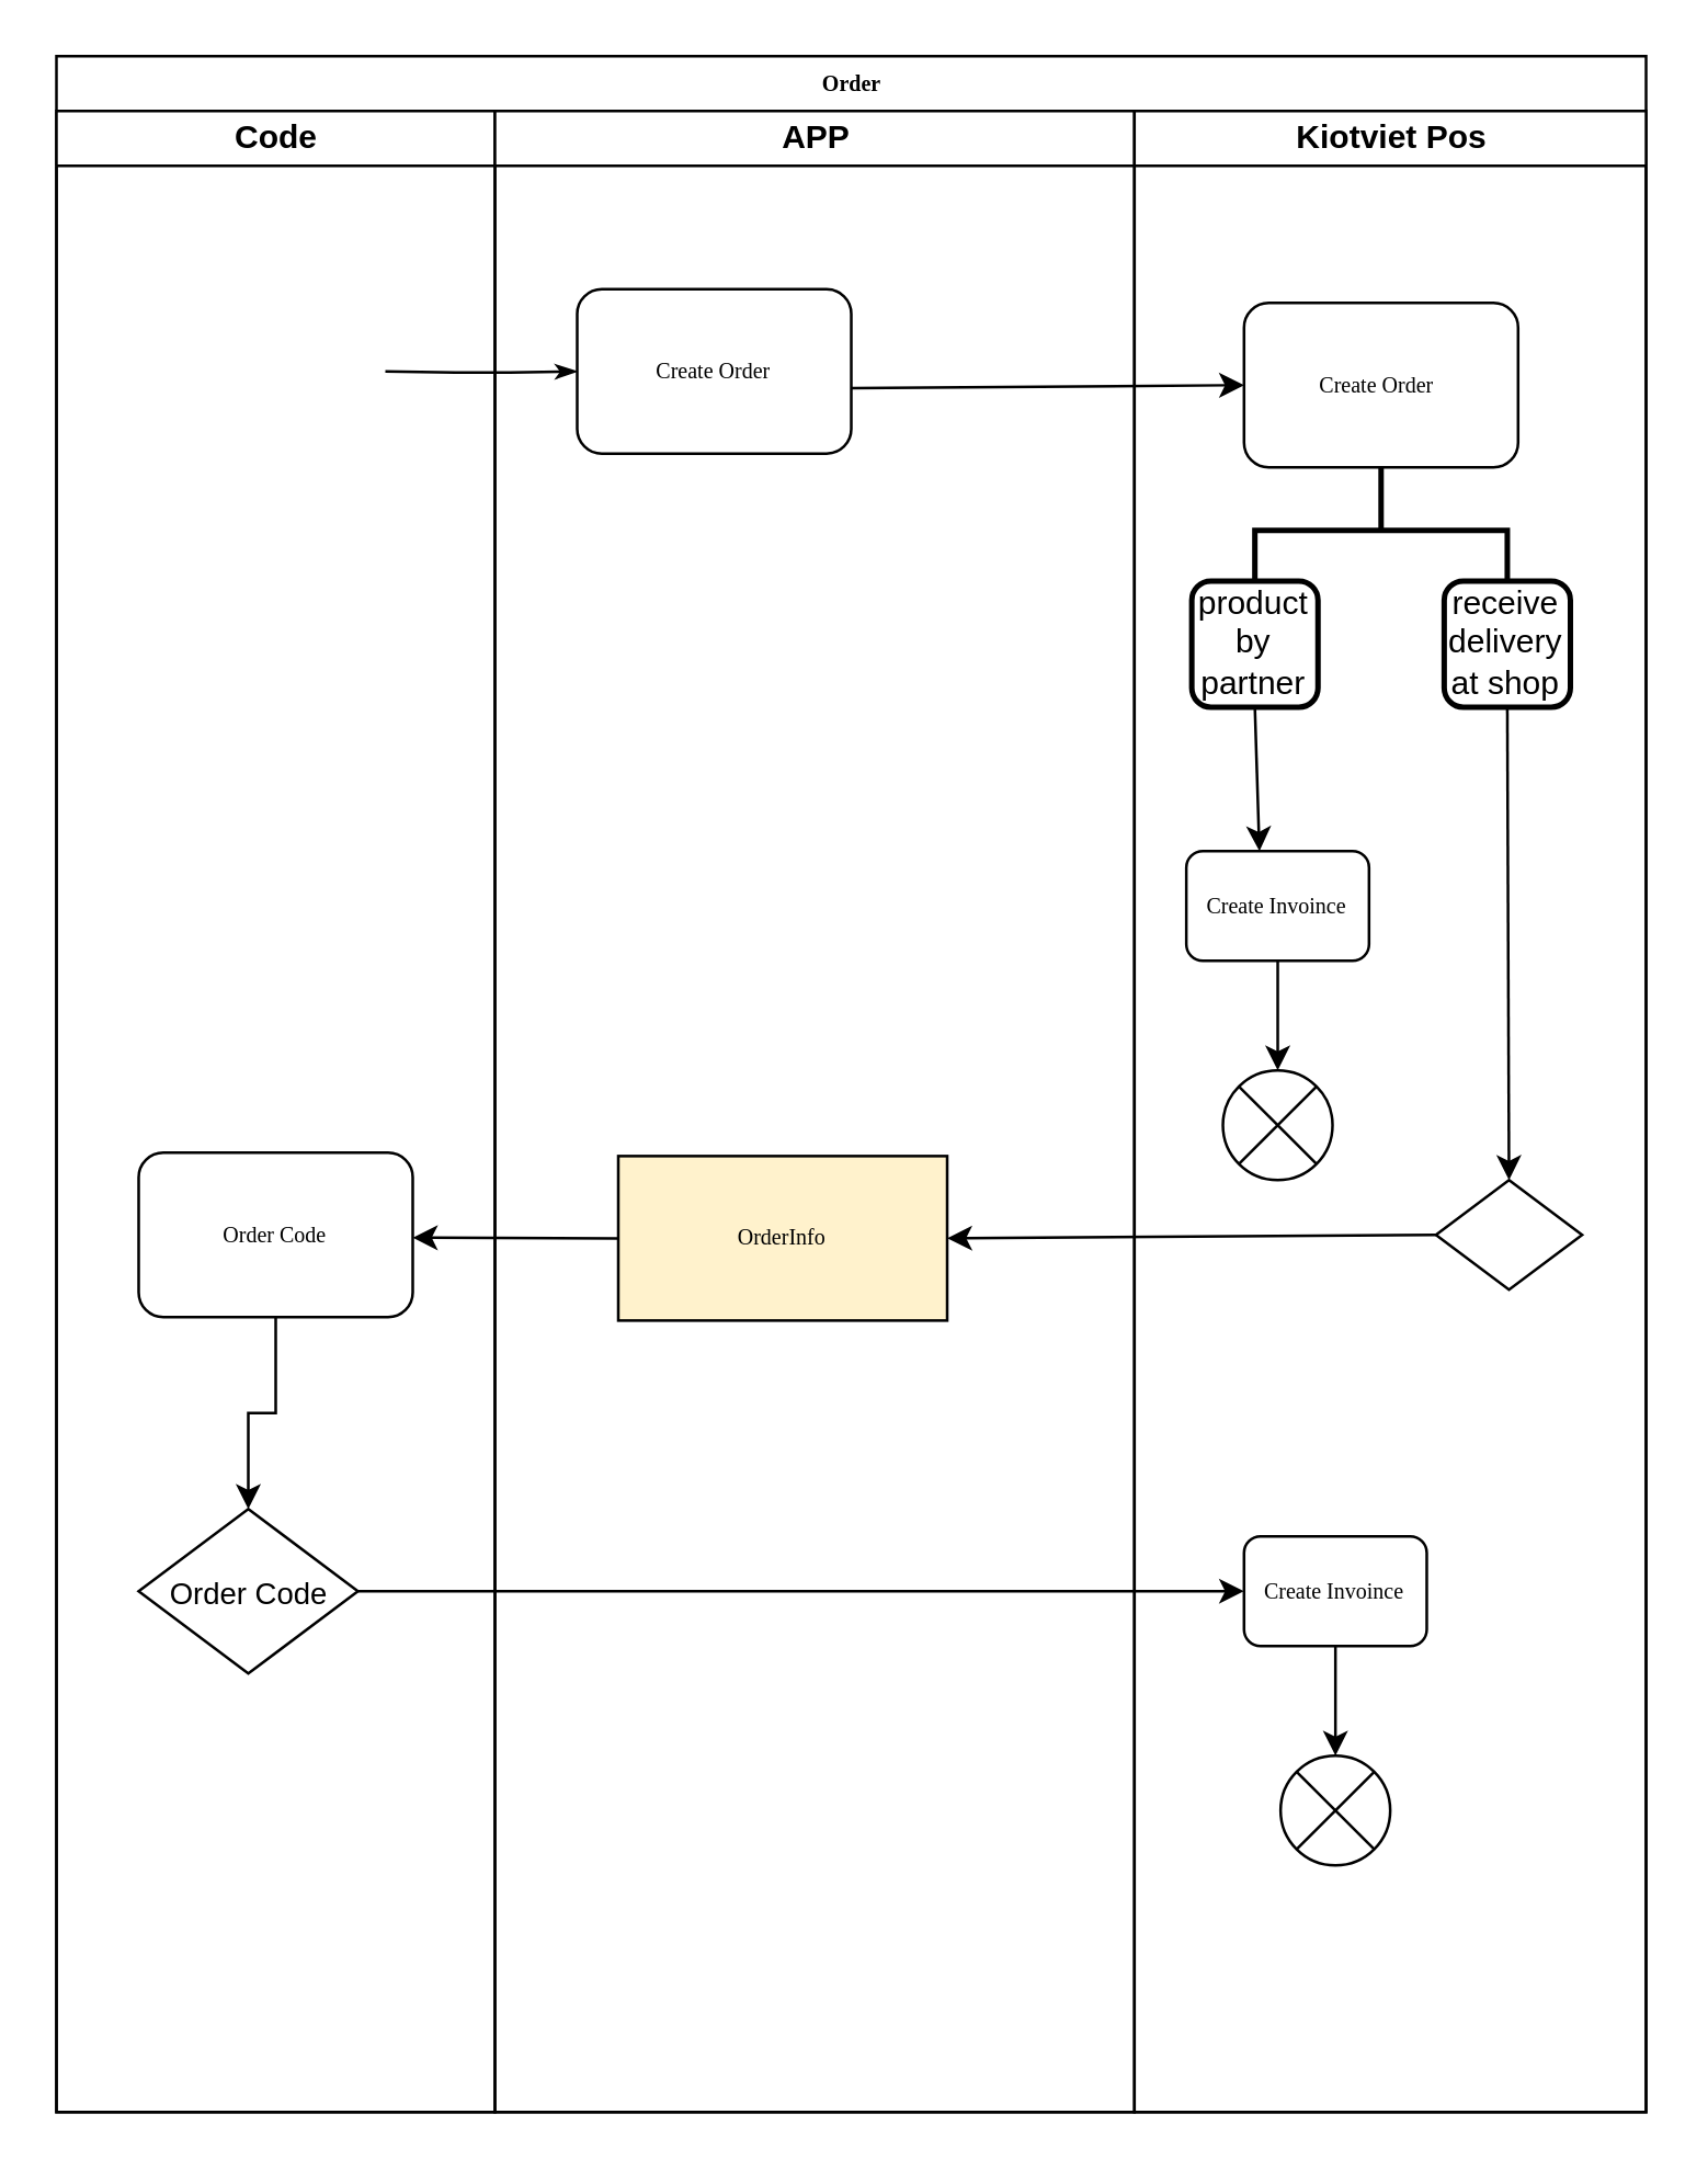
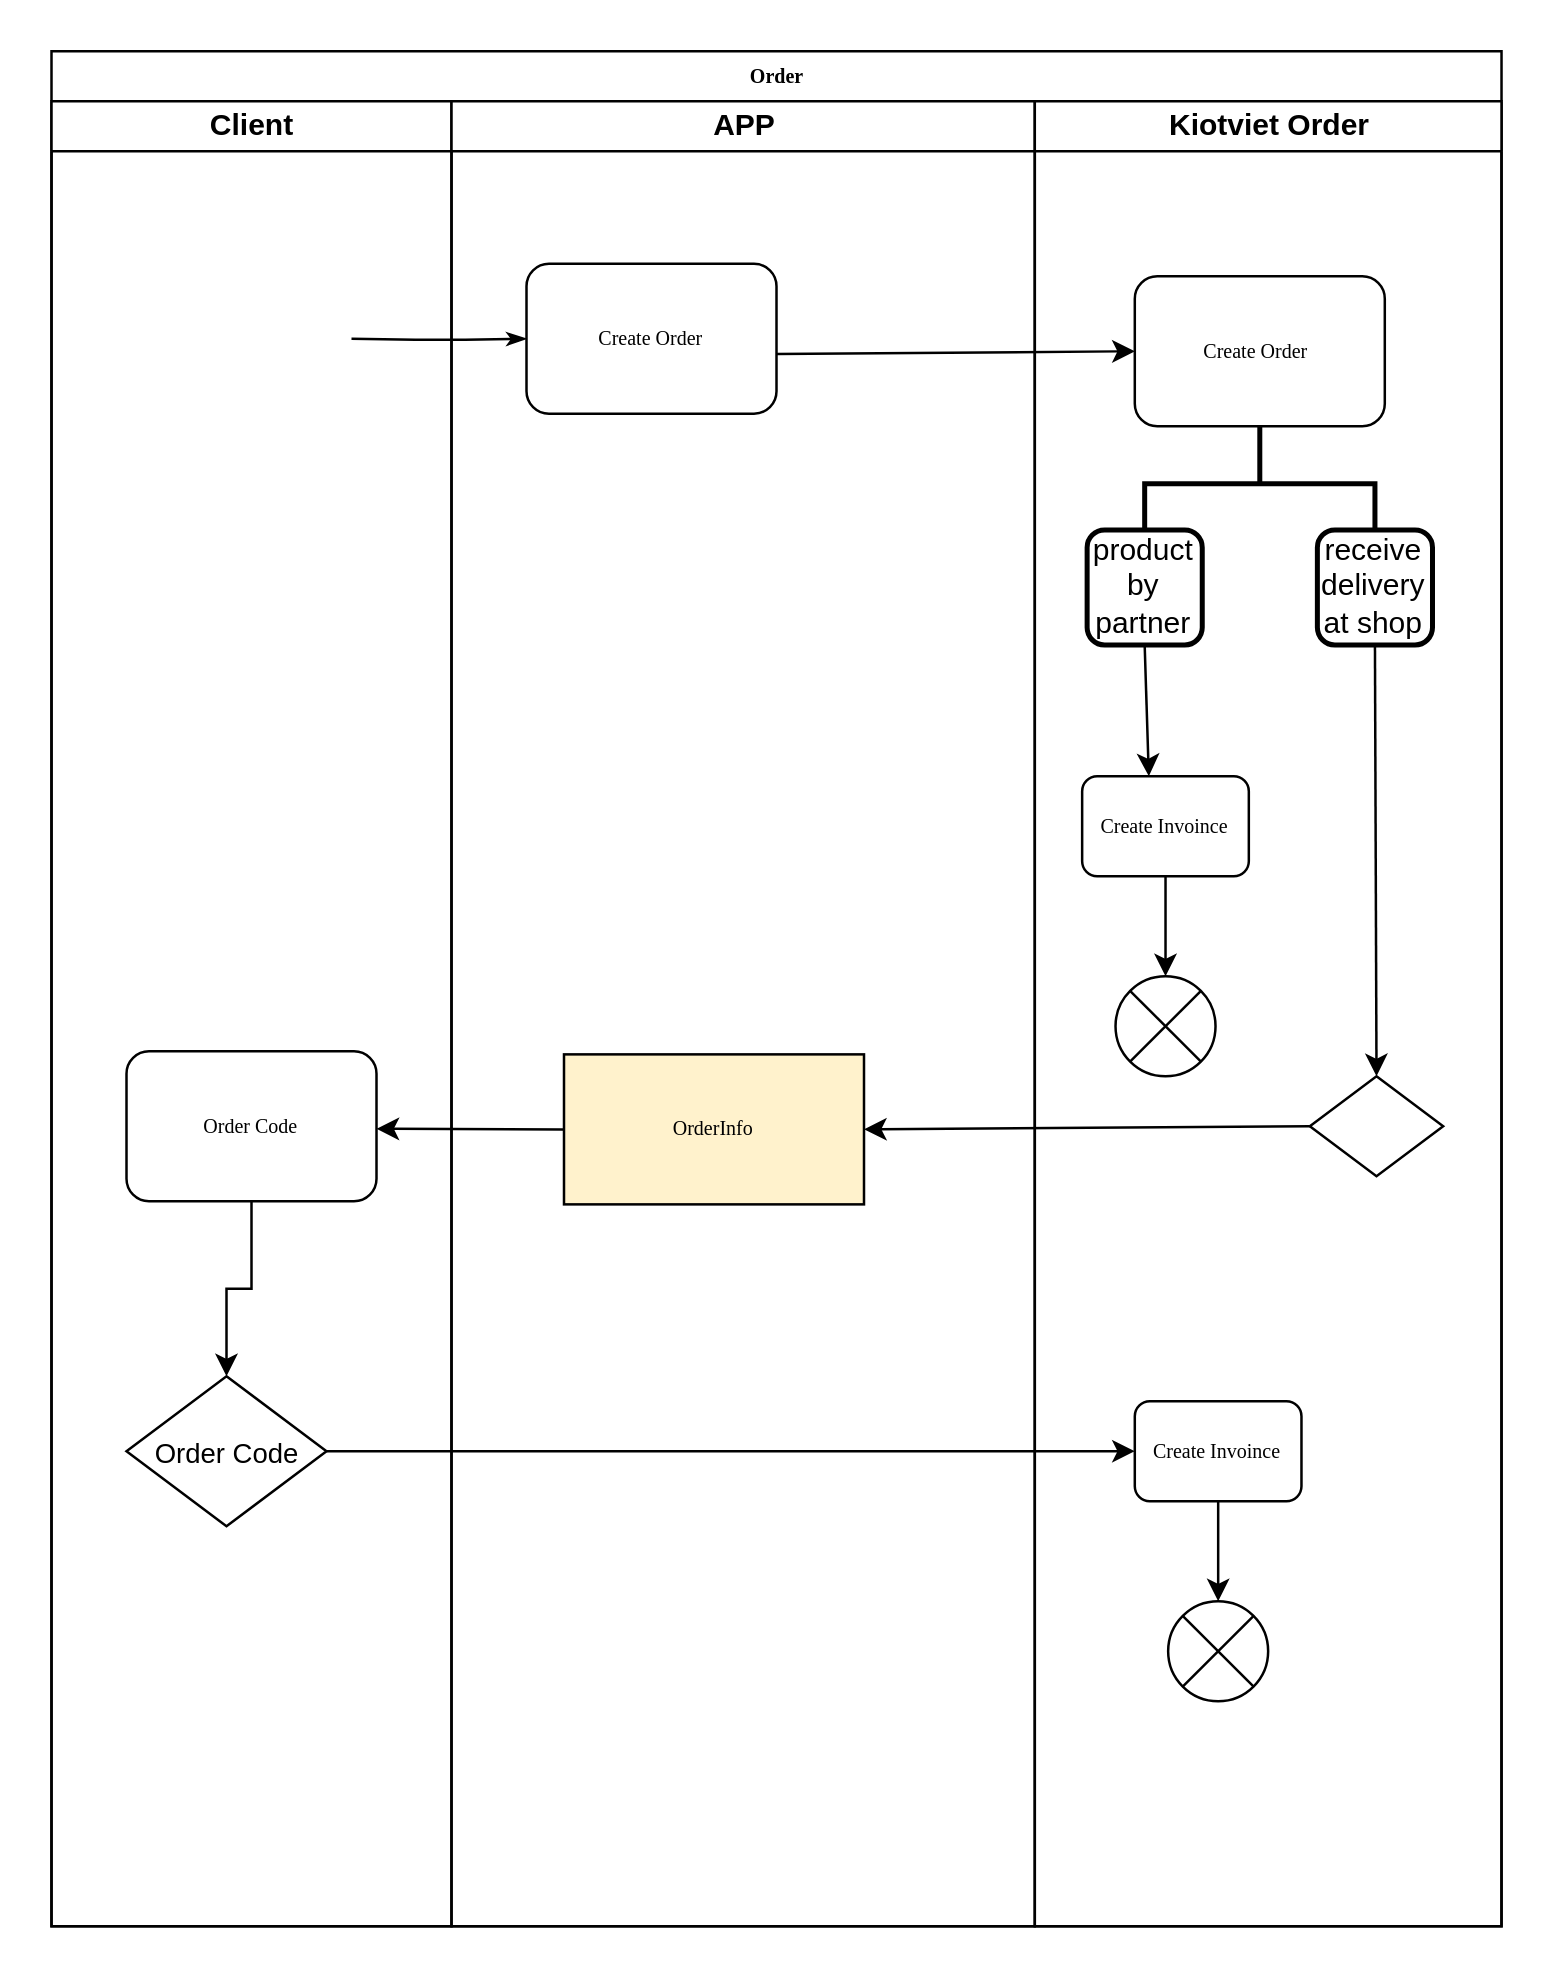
- <mxCell id="3" value="Code" style="swimlane;html=1;startSize=20;" parent="2" vertex="1"><mxGeometry y="20" width="160" height="730" as="geometry" /></mxCell>
+ <mxCell id="3" value="Client" style="swimlane;html=1;startSize=20;" parent="2" vertex="1"><mxGeometry y="20" width="160" height="730" as="geometry" /></mxCell>
- <mxCell id="15" value="Kiotviet Pos" style="swimlane;html=1;startSize=20;" parent="2" vertex="1"><mxGeometry x="393.325" y="20" width="186.685" height="730" as="geometry" /></mxCell>
+ <mxCell id="15" value="Kiotviet Order" style="swimlane;html=1;startSize=20;" parent="2" vertex="1"><mxGeometry x="393.325" y="20" width="186.685" height="730" as="geometry" /></mxCell>
